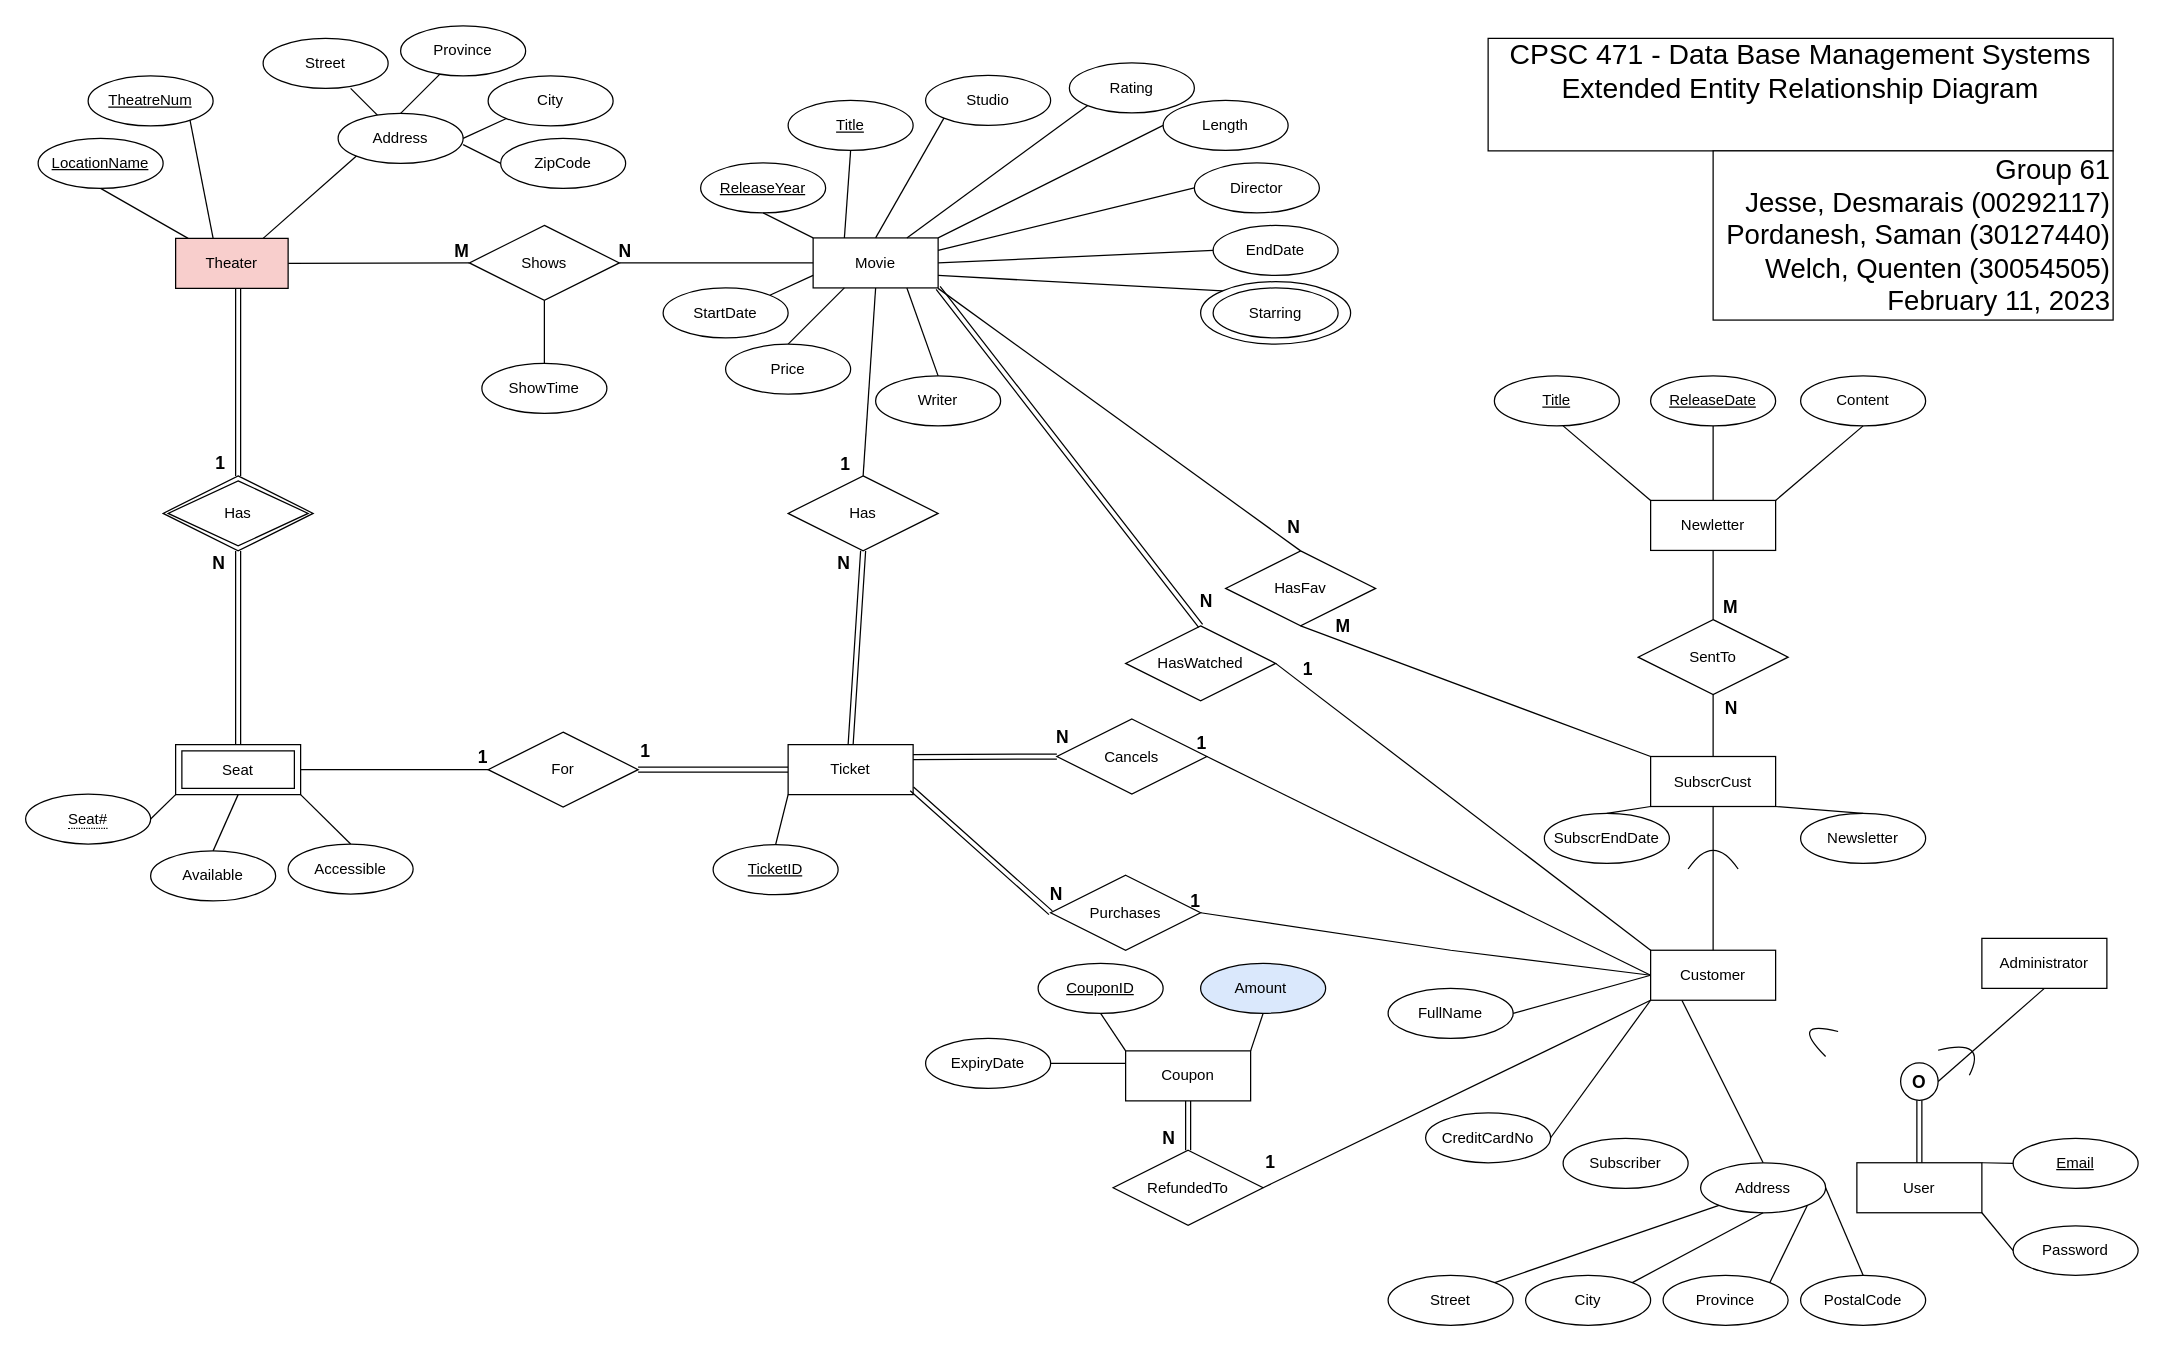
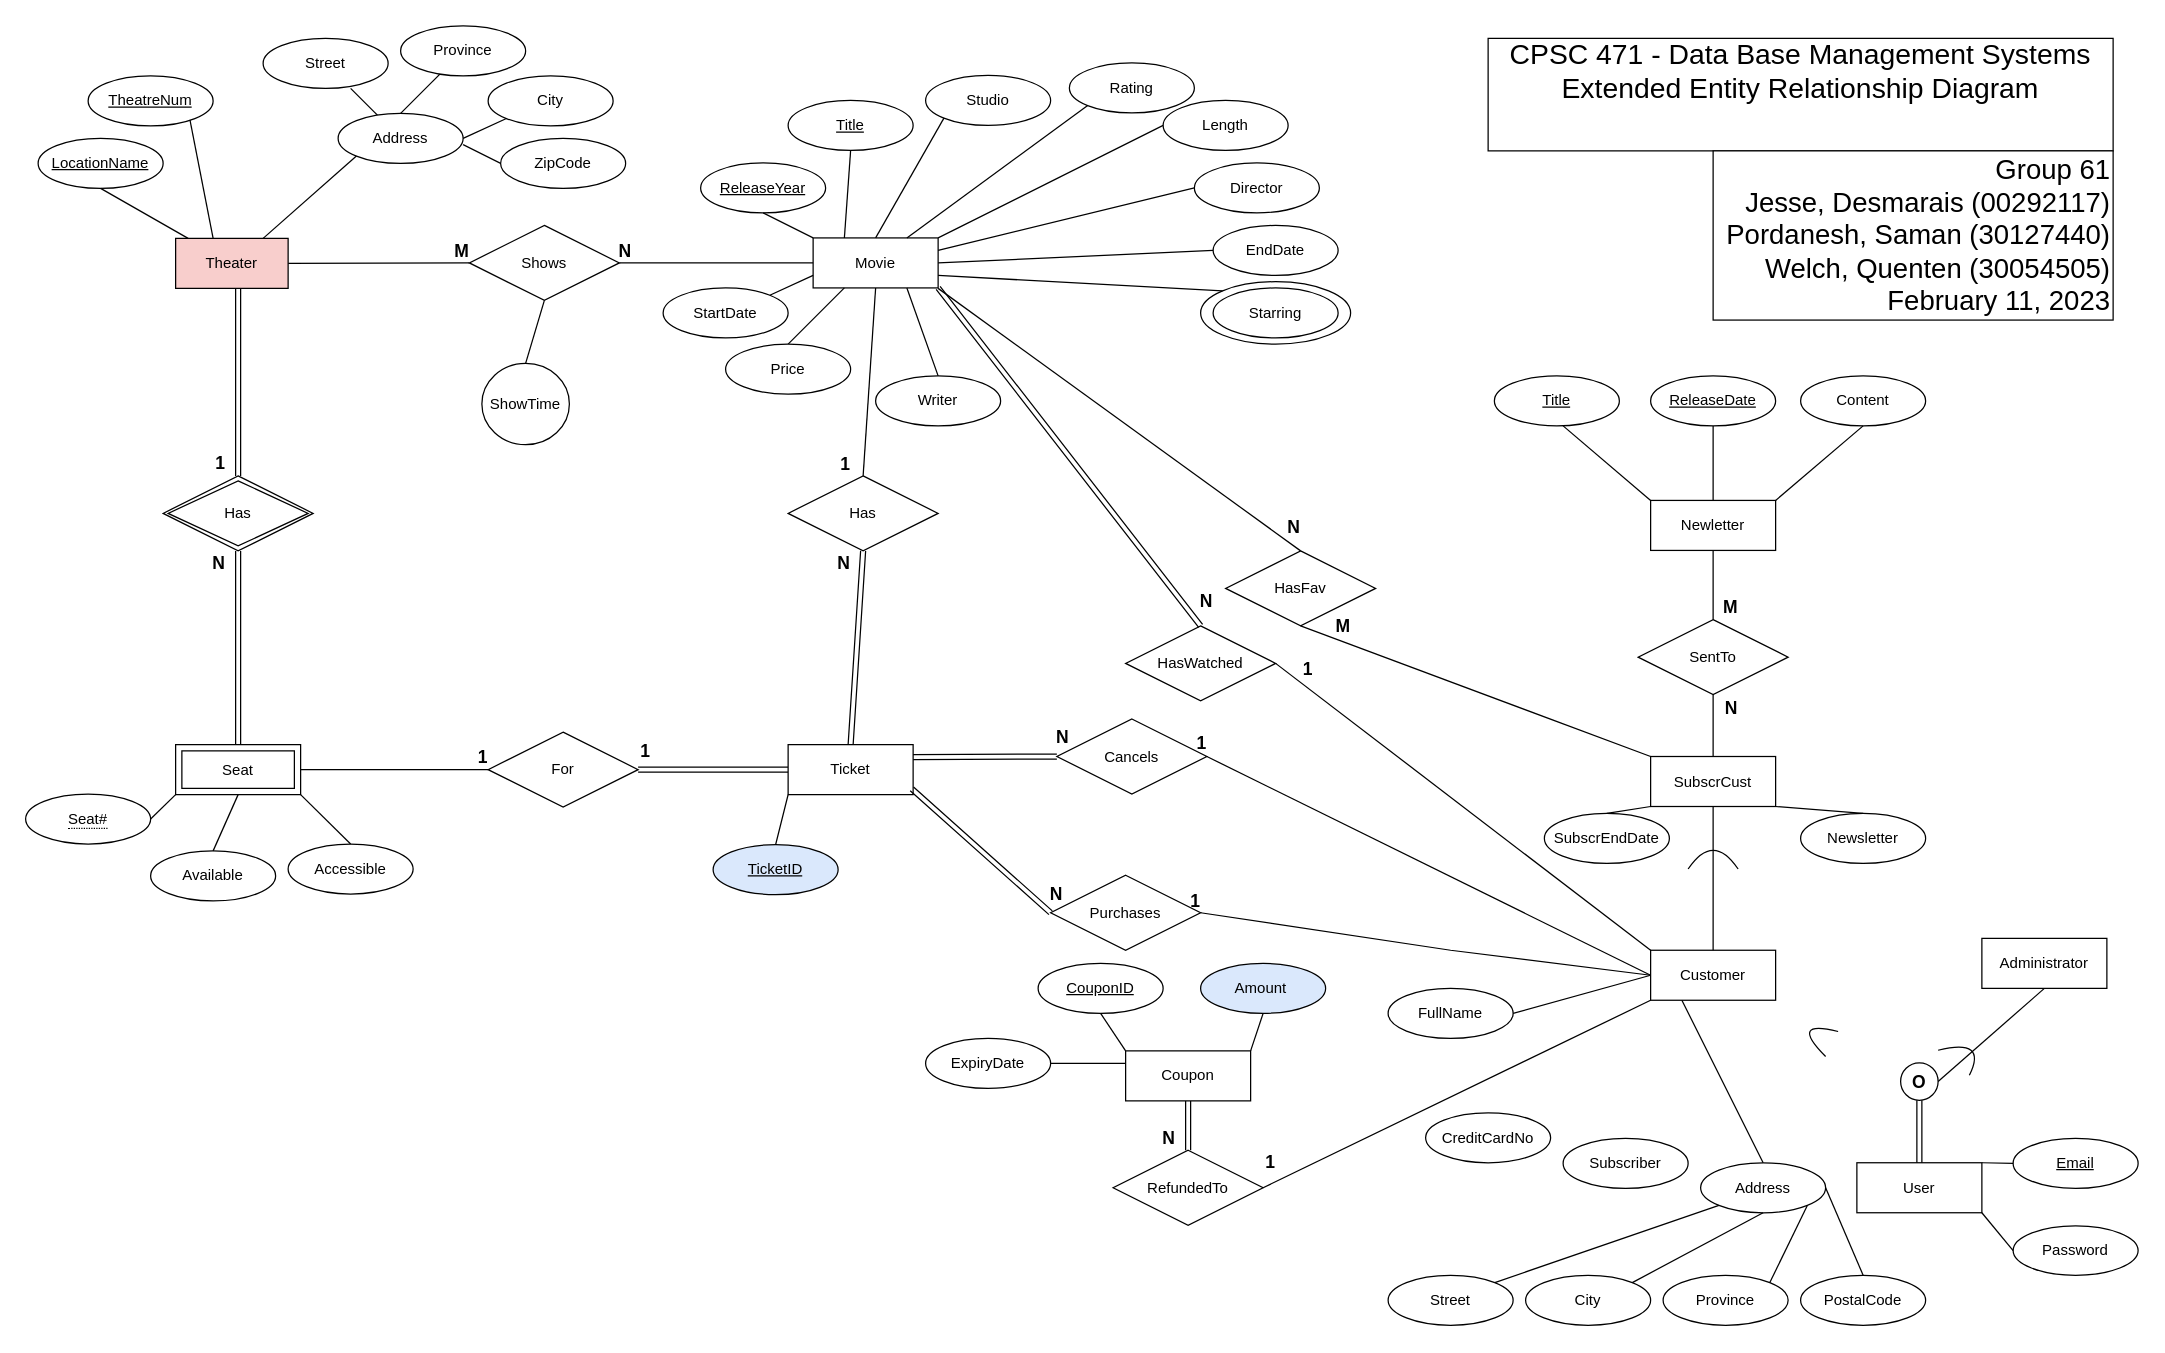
- <mxCell id="133" value="ShowTime" style="ellipse;whiteSpace=wrap;html=1;align=center;" vertex="1" parent="1"><mxGeometry x="385" y="290" width="100" height="40" as="geometry" /></mxCell>
+ <mxCell id="133" value="ShowTime" style="ellipse;whiteSpace=wrap;html=1;align=center;" vertex="1" parent="1"><mxGeometry x="385" y="290" width="70" height="65" as="geometry" /></mxCell>
- <mxCell id="57" value="&lt;u&gt;TicketID&lt;/u&gt;" style="ellipse;whiteSpace=wrap;html=1;align=center;" vertex="1" parent="1"><mxGeometry x="570" y="675" width="100" height="40" as="geometry" /></mxCell>
+ <mxCell id="57" value="&lt;u&gt;TicketID&lt;/u&gt;" style="ellipse;whiteSpace=wrap;html=1;align=center;fillColor=#dae8fc;" vertex="1" parent="1"><mxGeometry x="570" y="675" width="100" height="40" as="geometry" /></mxCell>
- <mxCell id="78" value="" style="endArrow=none;html=1;rounded=0;fontSize=14;exitX=1;exitY=0.5;exitDx=0;exitDy=0;entryX=0;entryY=1;entryDx=0;entryDy=0;" edge="1" parent="1" source="65" target="47"><mxGeometry width="50" height="50" relative="1" as="geometry"><mxPoint x="1220" y="799.5" as="sourcePoint" /><mxPoint x="1330" y="789.5" as="targetPoint" /></mxGeometry></mxCell>
